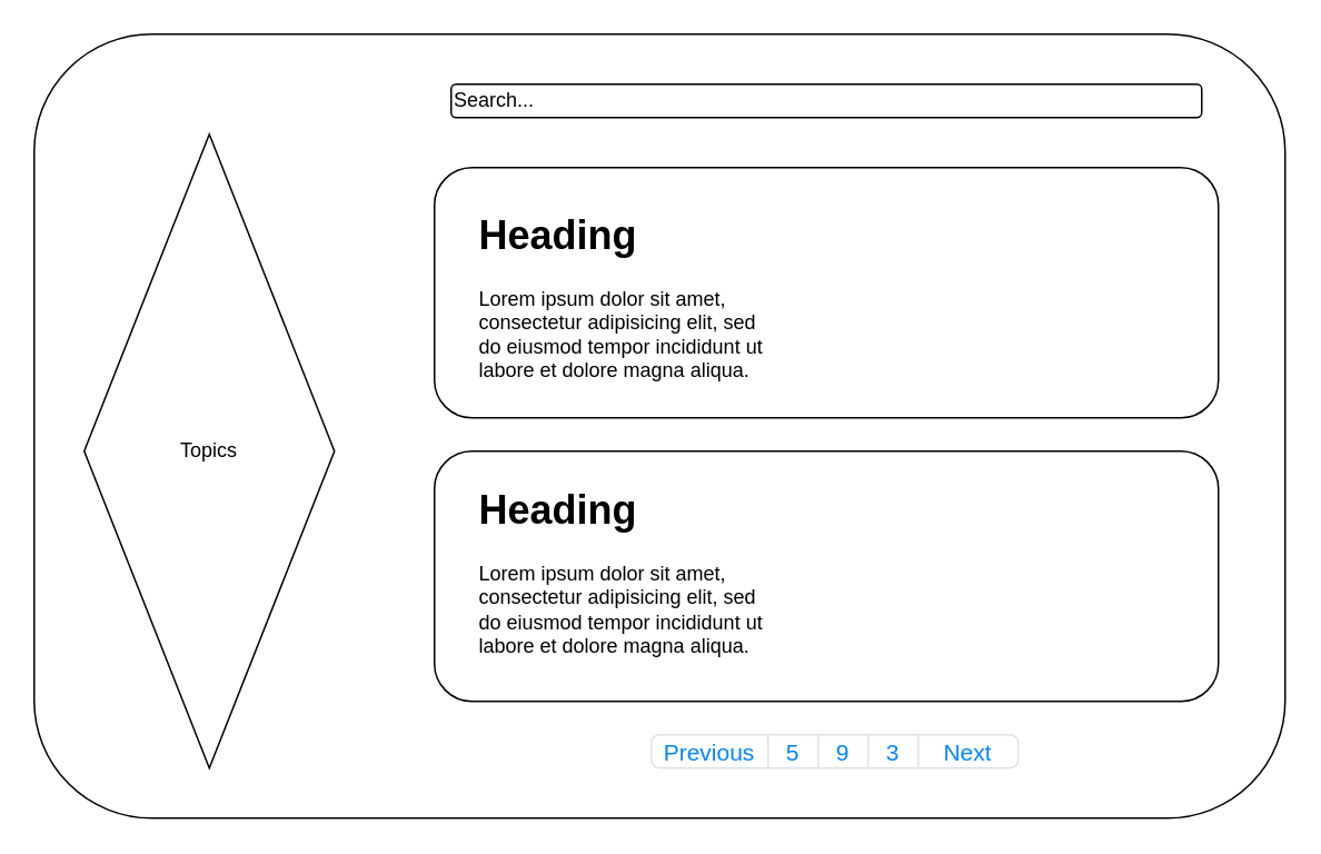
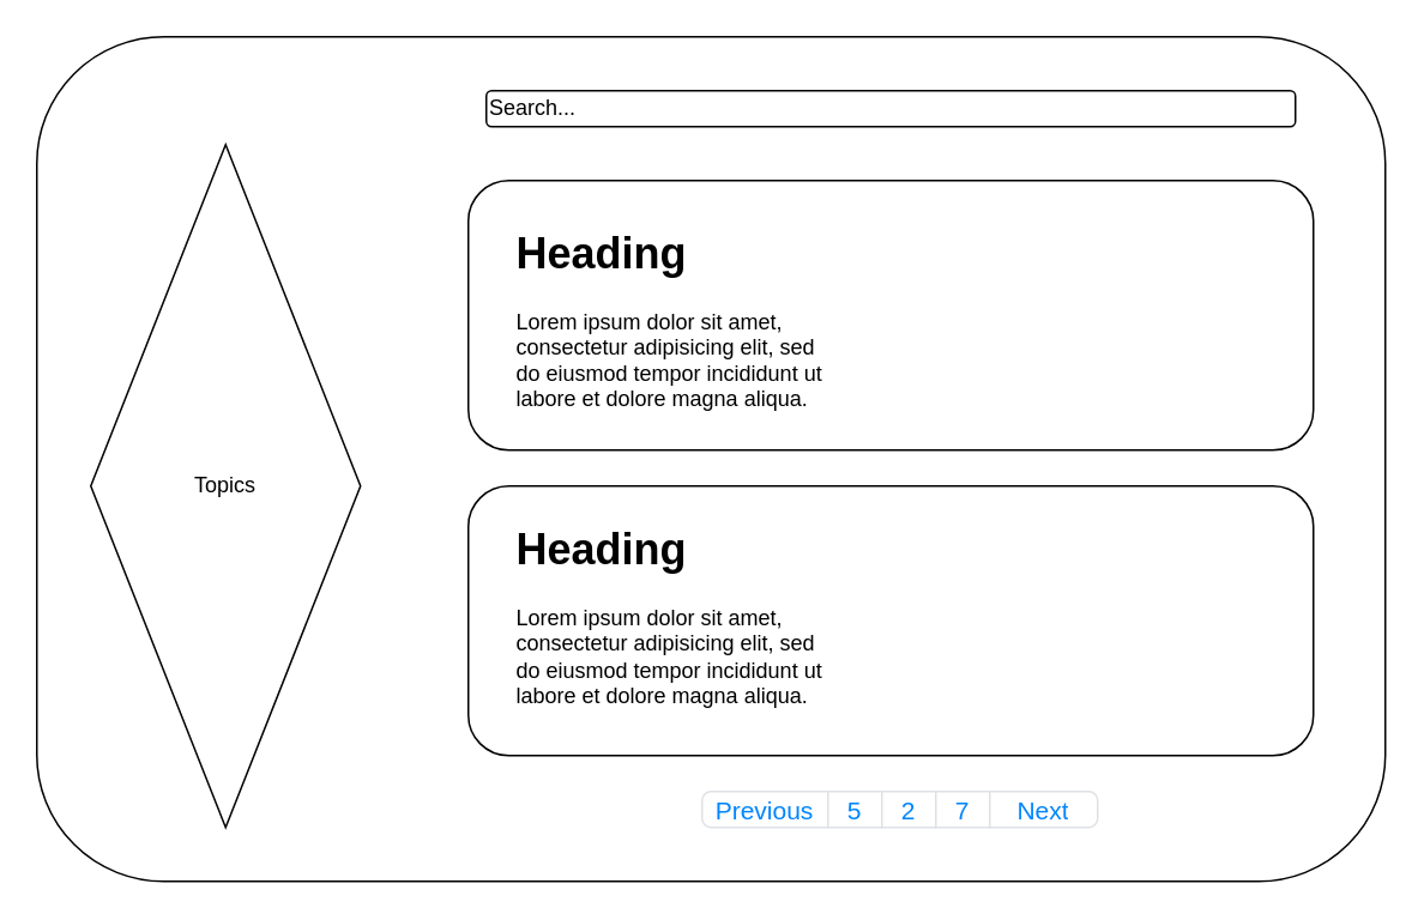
- <mxCell id="6" value="9" style="text;strokeColor=inherit;align=center;verticalAlign=middle;spacingLeft=5;spacingRight=5;overflow=hidden;points=[[0,0.5],[1,0.5]];portConstraint=eastwest;rotatable=0;whiteSpace=wrap;html=1;rSize=5;fillColor=inherit;fontColor=inherit;fontSize=14;" vertex="1" parent="3"><mxGeometry x="100" width="30" height="20" as="geometry" /></mxCell>
+ <mxCell id="6" value="2" style="text;strokeColor=inherit;align=center;verticalAlign=middle;spacingLeft=5;spacingRight=5;overflow=hidden;points=[[0,0.5],[1,0.5]];portConstraint=eastwest;rotatable=0;whiteSpace=wrap;html=1;rSize=5;fillColor=inherit;fontColor=inherit;fontSize=14;" vertex="1" parent="3"><mxGeometry x="100" width="30" height="20" as="geometry" /></mxCell>
- <mxCell id="7" value="3" style="text;strokeColor=inherit;align=center;verticalAlign=middle;spacingLeft=5;spacingRight=5;overflow=hidden;points=[[0,0.5],[1,0.5]];portConstraint=eastwest;rotatable=0;whiteSpace=wrap;html=1;rSize=5;fillColor=inherit;fontColor=inherit;fontSize=14;" vertex="1" parent="3"><mxGeometry x="130" width="30" height="20" as="geometry" /></mxCell>
+ <mxCell id="7" value="7" style="text;strokeColor=inherit;align=center;verticalAlign=middle;spacingLeft=5;spacingRight=5;overflow=hidden;points=[[0,0.5],[1,0.5]];portConstraint=eastwest;rotatable=0;whiteSpace=wrap;html=1;rSize=5;fillColor=inherit;fontColor=inherit;fontSize=14;" vertex="1" parent="3"><mxGeometry x="130" width="30" height="20" as="geometry" /></mxCell>
